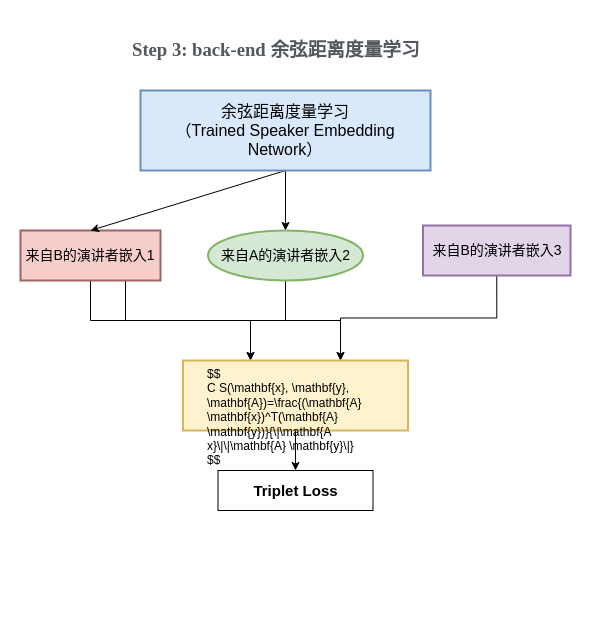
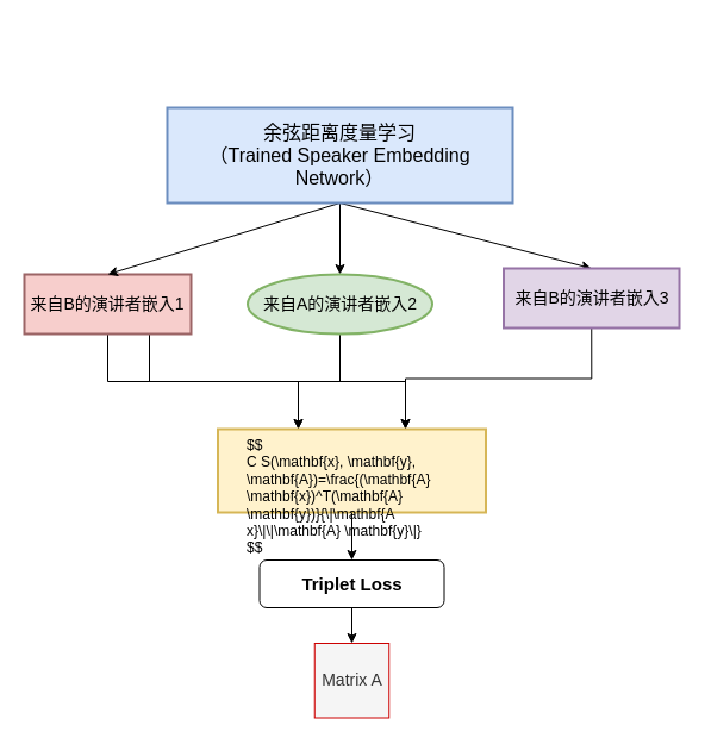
- <mxCell id="13" value="&lt;div class=&quot;page&quot; title=&quot;Page 24&quot; style=&quot;caret-color: rgb(0, 0, 0); color: rgb(0, 0, 0); font-style: normal; font-variant-caps: normal; font-weight: 400; letter-spacing: normal; text-align: start; text-indent: 0px; text-transform: none; word-spacing: 0px; -webkit-text-stroke-width: 0px; text-decoration: none;&quot;&gt;&lt;div class=&quot;section&quot; style=&quot;background-color: rgb(255, 255, 255);&quot;&gt;&lt;div class=&quot;layoutArea&quot;&gt;&lt;div class=&quot;column&quot;&gt;&lt;p&gt;&lt;span style=&quot;font-size: 14pt; font-family: MicrosoftYaHei; font-weight: 700; color: rgb(83, 88, 95);&quot;&gt;Step 3: back-end 余弦距离度量学习&lt;/span&gt;&lt;/p&gt;&lt;/div&gt;&lt;/div&gt;&lt;/div&gt;&lt;/div&gt;" style="text;whiteSpace=wrap;html=1;" vertex="1" parent="1"><mxGeometry x="130" y="20" width="330" height="70" as="geometry" /></mxCell>
+ <mxCell id="6" style="rounded=0;orthogonalLoop=1;jettySize=auto;html=1;exitX=0.5;exitY=1;exitDx=0;exitDy=0;entryX=0.5;entryY=0;entryDx=0;entryDy=0;" edge="1" parent="1" source="8" target="12"><mxGeometry relative="1" as="geometry" /></mxCell>
- <mxCell id="18" value="&lt;font style=&quot;font-size: 15px;&quot;&gt;&lt;b&gt;Triplet Loss&lt;/b&gt;&lt;/font&gt;" style="rounded=0;whiteSpace=wrap;html=1;" vertex="1" parent="1"><mxGeometry x="217.5" y="470" width="155" height="40" as="geometry" /></mxCell>
+ <mxCell id="18" value="&lt;font style=&quot;font-size: 15px;&quot;&gt;&lt;b&gt;Triplet Loss&lt;/b&gt;&lt;/font&gt;" style="whiteSpace=wrap;html=1;rounded=1;" vertex="1" parent="1"><mxGeometry x="217.5" y="470" width="155" height="40" as="geometry" /></mxCell>
+ <mxCell id="17" style="edgeStyle=orthogonalEdgeStyle;rounded=0;orthogonalLoop=1;jettySize=auto;html=1;exitX=0.5;exitY=1;exitDx=0;exitDy=0;entryX=0.5;entryY=0;entryDx=0;entryDy=0;" edge="1" parent="1" source="18" target="19"><mxGeometry relative="1" as="geometry" /></mxCell>
+ <mxCell id="19" value="&lt;font style=&quot;font-size: 14px;&quot;&gt;Matrix A&lt;/font&gt;" style="whiteSpace=wrap;html=1;aspect=fixed;strokeColor=#CC0000;fillColor=#f5f5f5;fontColor=#333333;" vertex="1" parent="1"><mxGeometry x="263.75" y="540" width="62.5" height="62.5" as="geometry" /></mxCell>
